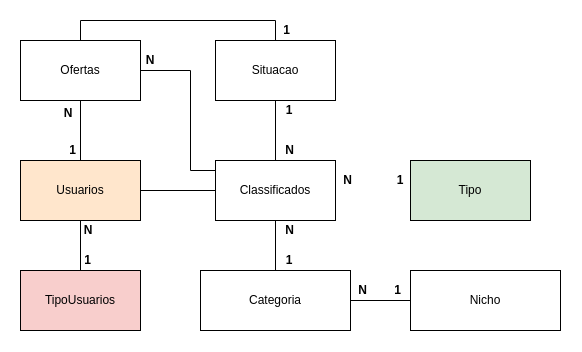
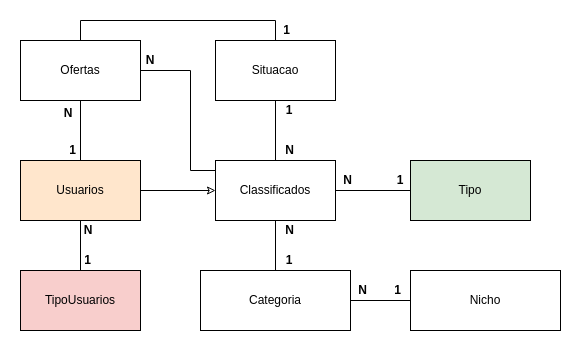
- <mxCell id="2" style="edgeStyle=orthogonalEdgeStyle;rounded=0;orthogonalLoop=1;jettySize=auto;html=1;entryX=0;entryY=0.5;entryDx=0;entryDy=0;endArrow=none;endFill=0;" parent="1" source="3" target="7" edge="1"><mxGeometry relative="1" as="geometry" /></mxCell>
+ <mxCell id="2" style="edgeStyle=orthogonalEdgeStyle;rounded=0;orthogonalLoop=1;jettySize=auto;html=1;entryX=0;entryY=0.5;entryDx=0;entryDy=0;endArrow=classic;endFill=0;" parent="1" source="3" target="7" edge="1"><mxGeometry relative="1" as="geometry" /></mxCell>
+ <mxCell id="11" style="edgeStyle=orthogonalEdgeStyle;rounded=0;orthogonalLoop=1;jettySize=auto;html=1;entryX=1;entryY=0.5;entryDx=0;entryDy=0;endArrow=none;endFill=0;" parent="1" source="12" target="7" edge="1"><mxGeometry relative="1" as="geometry" /></mxCell>
